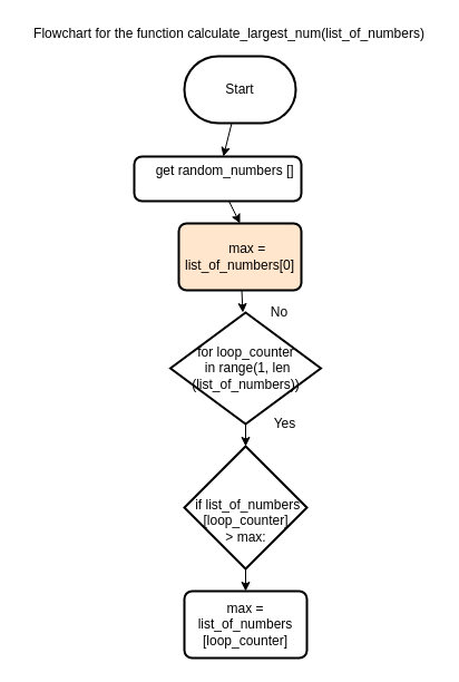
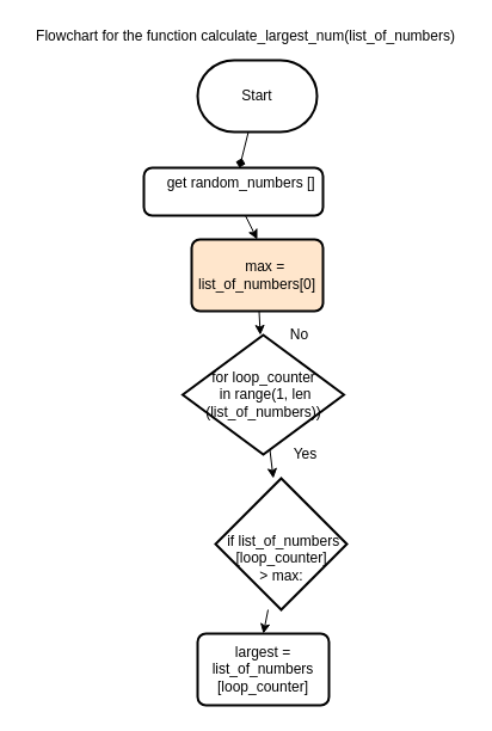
- <mxCell id="2" style="edgeStyle=none;html=1;" parent="1" source="3" target="7" edge="1"><mxGeometry relative="1" as="geometry" /></mxCell>
+ <mxCell id="2" style="edgeStyle=none;html=1;endArrow=diamond;" parent="1" source="3" target="7" edge="1"><mxGeometry relative="1" as="geometry" /></mxCell>
- <mxCell id="11" value="&amp;nbsp;if list_of_numbers&lt;br&gt;[loop_counter] &lt;br&gt;&amp;gt; max:" style="strokeWidth=2;html=1;shape=mxgraph.flowchart.decision;spacingTop=23;" vertex="1" parent="1"><mxGeometry x="165" y="400" width="110" height="110" as="geometry" /></mxCell>
+ <mxCell id="11" value="&amp;nbsp;if list_of_numbers&lt;br&gt;[loop_counter] &lt;br&gt;&amp;gt; max:" style="strokeWidth=2;html=1;shape=mxgraph.flowchart.decision;spacingTop=23;" vertex="1" parent="1"><mxGeometry x="180" y="400" width="110" height="110" as="geometry" /></mxCell>
- <mxCell id="14" value="max = list_of_numbers&lt;br&gt;[loop_counter]" style="rounded=1;whiteSpace=wrap;html=1;absoluteArcSize=1;arcSize=14;strokeWidth=2;" vertex="1" parent="1"><mxGeometry x="165" y="530" width="110" height="60" as="geometry" /></mxCell>
+ <mxCell id="14" value="largest = list_of_numbers&lt;br&gt;[loop_counter]" style="rounded=1;whiteSpace=wrap;html=1;absoluteArcSize=1;arcSize=14;strokeWidth=2;" vertex="1" parent="1"><mxGeometry x="165" y="530" width="110" height="60" as="geometry" /></mxCell>
